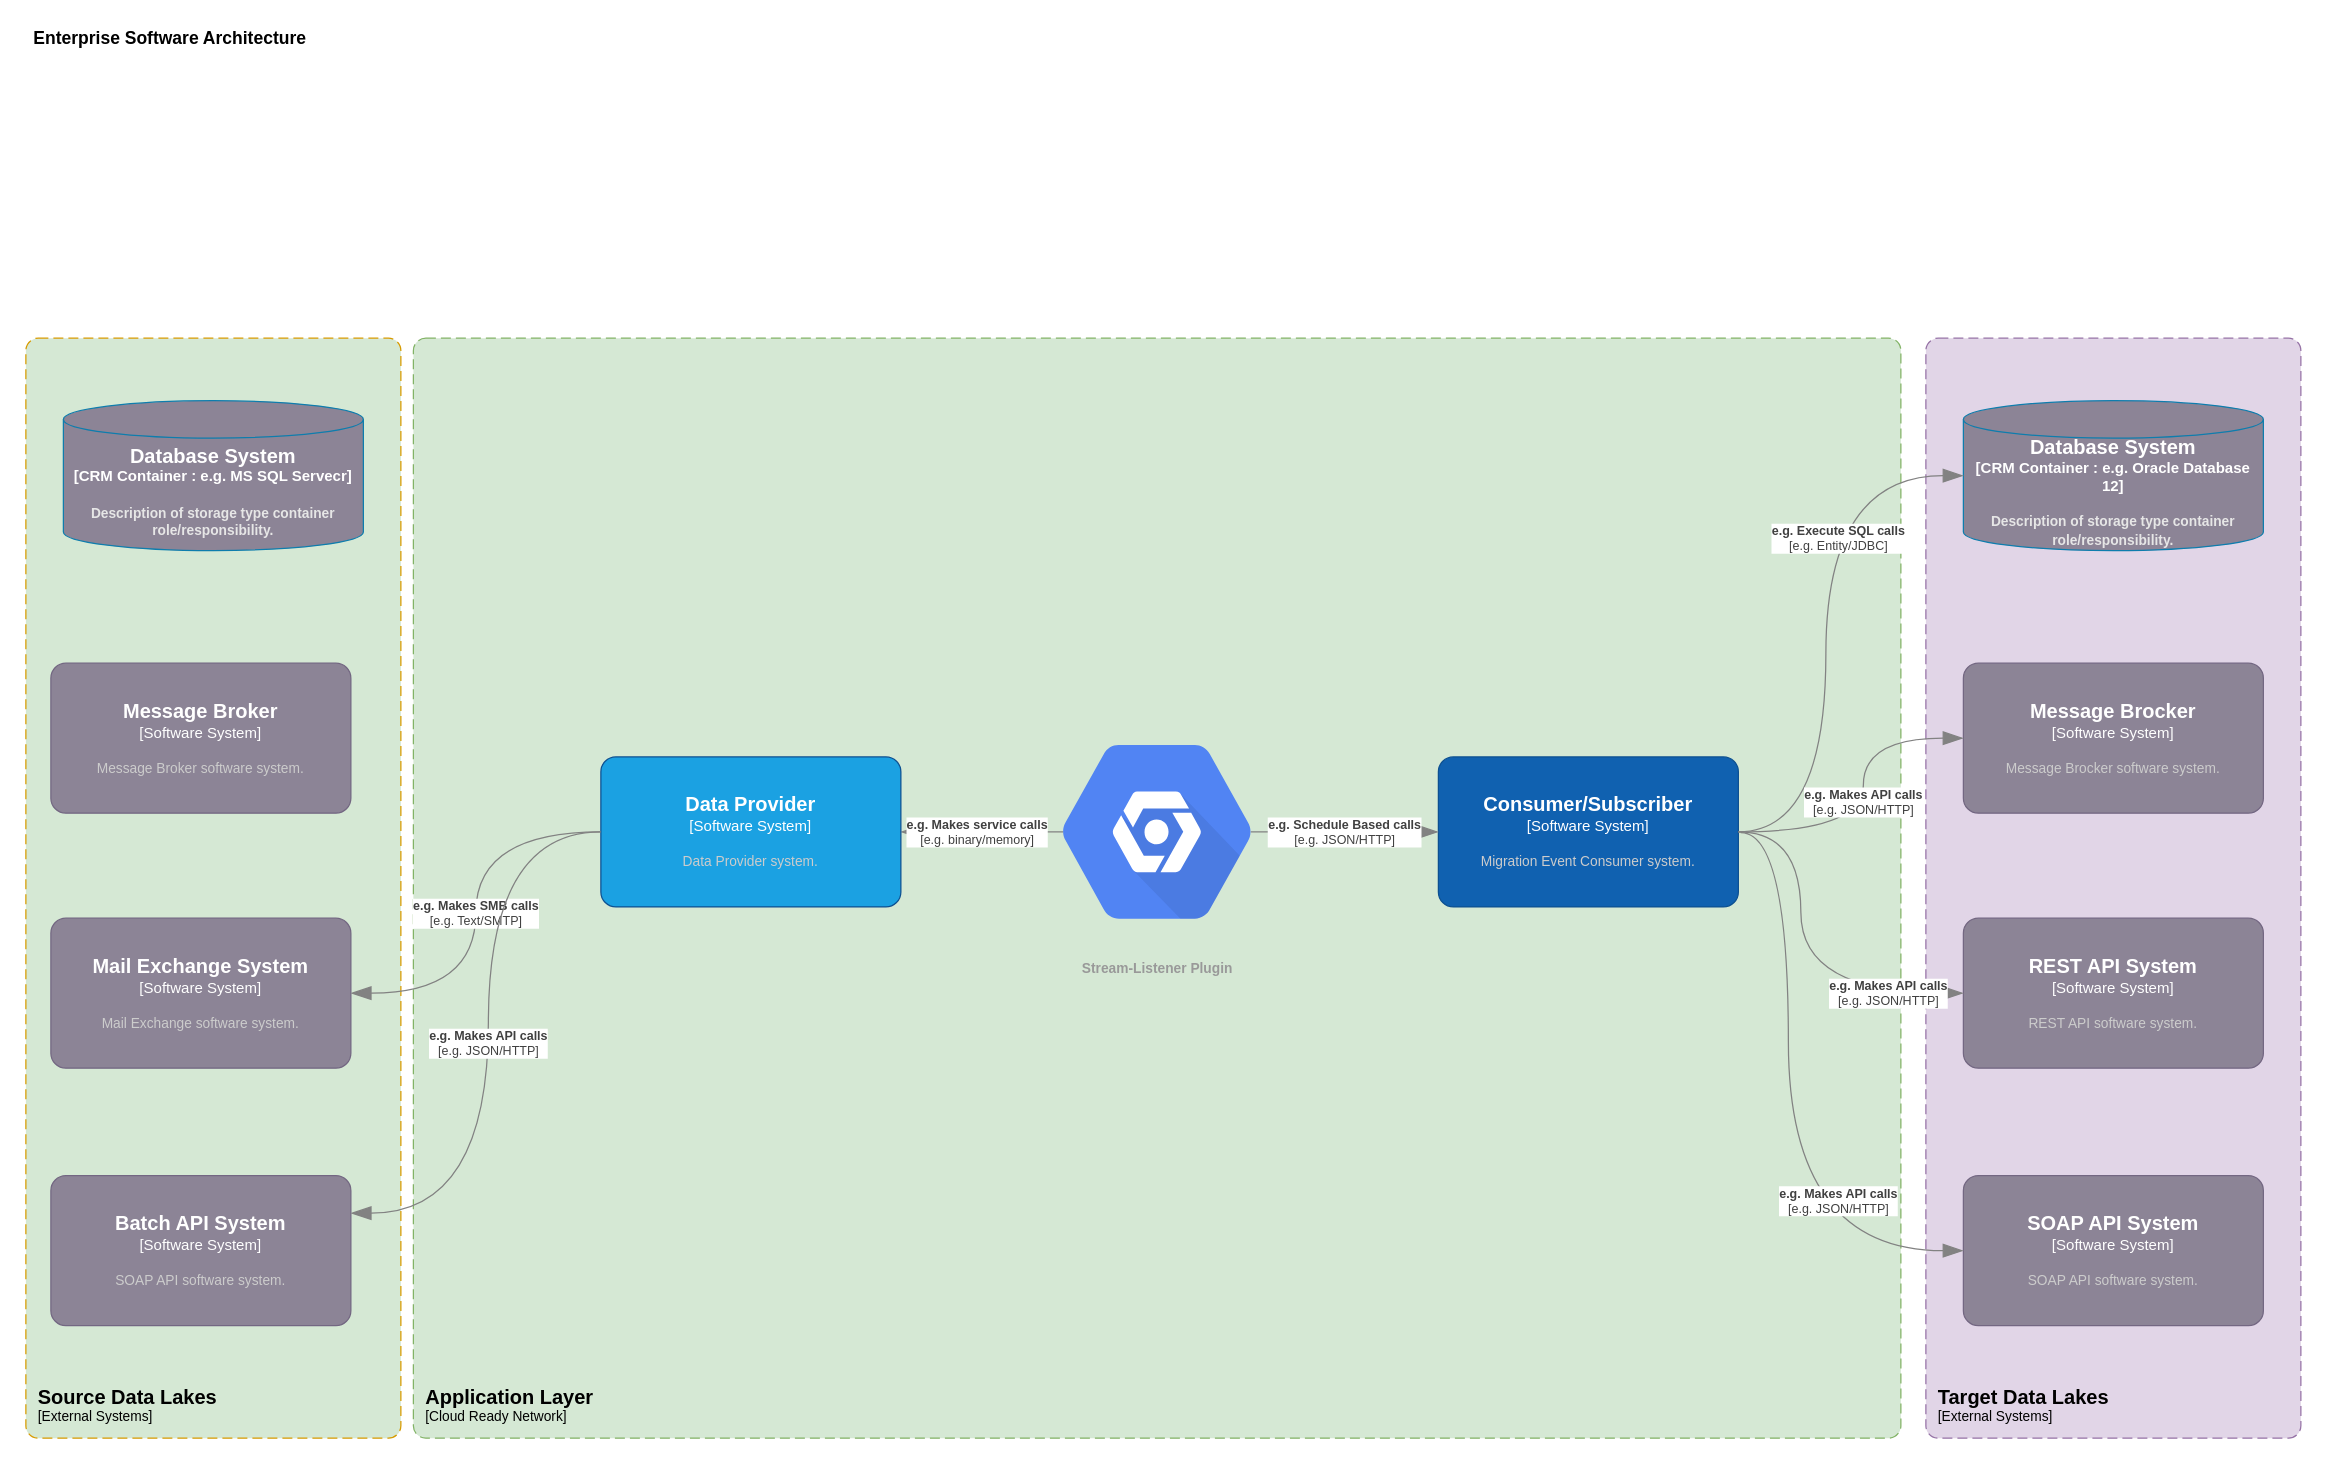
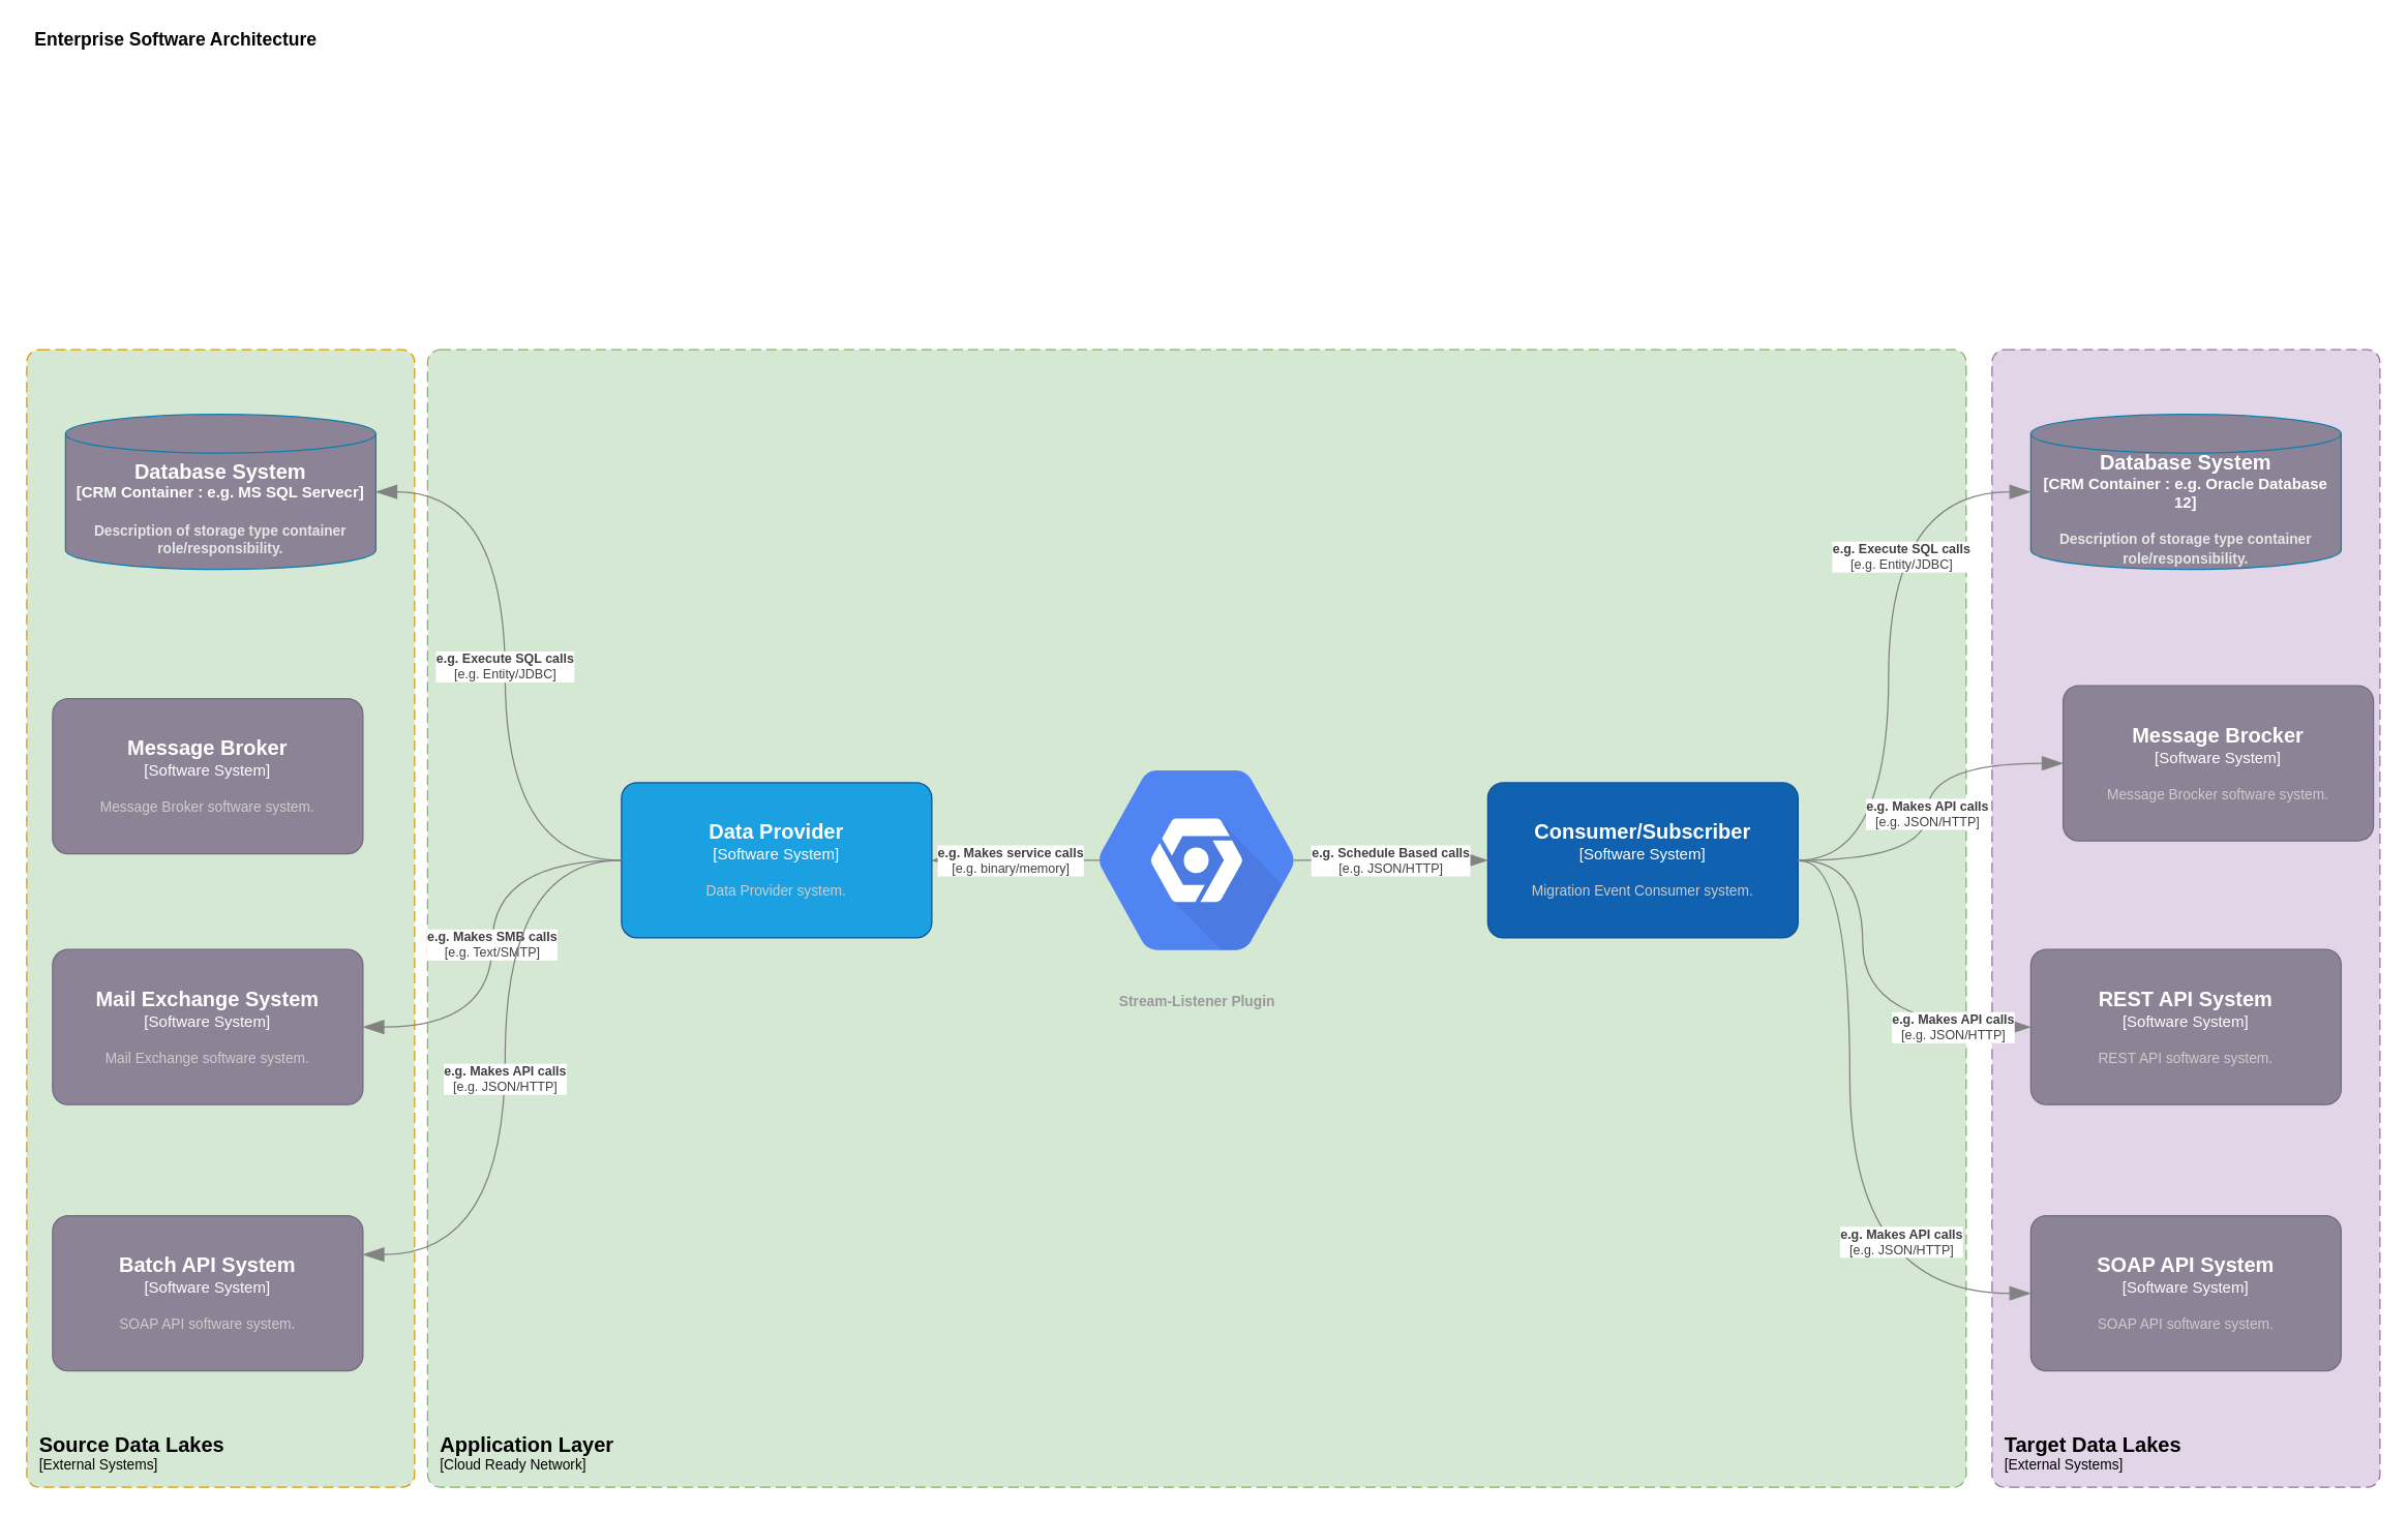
+ <mxCell id="20" value="&lt;div style=&quot;text-align: left&quot;&gt;&lt;div style=&quot;text-align: center&quot;&gt;&lt;b&gt;e.g. Execute SQL calls&lt;/b&gt;&lt;/div&gt;&lt;div style=&quot;text-align: center&quot;&gt;[e.g. Entity/JDBC]&lt;/div&gt;&lt;/div&gt;" style="endArrow=blockThin;html=1;fontSize=10;fontColor=#404040;strokeWidth=1;endFill=1;strokeColor=#828282;elbow=vertical;metaEdit=1;endSize=14;startSize=14;jumpStyle=arc;jumpSize=16;rounded=1;edgeStyle=orthogonalEdgeStyle;exitX=0;exitY=0.5;exitDx=0;exitDy=0;exitPerimeter=0;curved=1;entryX=1;entryY=0.5;entryDx=0;entryDy=0;entryPerimeter=0;" parent="1" source="19" target="9" edge="1"><mxGeometry x="0.012" width="240" relative="1" as="geometry"><mxPoint x="363.042" y="664.922" as="sourcePoint" /><mxPoint x="300" y="310" as="targetPoint" /><mxPoint as="offset" /><Array as="points"><mxPoint x="390" y="665" /><mxPoint x="390" y="380" /></Array></mxGeometry></mxCell>
- <mxCell id="13" value="&lt;font style=&quot;font-size: 16px&quot;&gt;&lt;b&gt;Message Broker&lt;/b&gt;&lt;/font&gt;&lt;div&gt;[Software System]&lt;/div&gt;&lt;br&gt;&lt;div&gt;&lt;font style=&quot;font-size: 11px&quot;&gt;&lt;font color=&quot;#cccccc&quot;&gt;Message Broker software system.&lt;/font&gt;&lt;/div&gt;" style="rounded=1;whiteSpace=wrap;html=1;labelBackgroundColor=none;fillColor=#8C8496;fontColor=#ffffff;align=center;arcSize=10;strokeColor=#736782;metaEdit=1;resizable=0;points=[[0.25,0,0],[0.5,0,0],[0.75,0,0],[1,0.25,0],[1,0.5,0],[1,0.75,0],[0.75,1,0],[0.5,1,0],[0.25,1,0],[0,0.75,0],[0,0.5,0],[0,0.25,0]];" parent="1" vertex="1"><mxGeometry x="40" y="530" width="240" height="120" as="geometry" /></mxCell>
+ <mxCell id="13" value="&lt;font style=&quot;font-size: 16px&quot;&gt;&lt;b&gt;Message Broker&lt;/b&gt;&lt;/font&gt;&lt;div&gt;[Software System]&lt;/div&gt;&lt;br&gt;&lt;div&gt;&lt;font style=&quot;font-size: 11px&quot;&gt;&lt;font color=&quot;#cccccc&quot;&gt;Message Broker software system.&lt;/font&gt;&lt;/div&gt;" style="rounded=1;whiteSpace=wrap;html=1;labelBackgroundColor=none;fillColor=#8C8496;fontColor=#ffffff;align=center;arcSize=10;strokeColor=#736782;metaEdit=1;resizable=0;points=[[0.25,0,0],[0.5,0,0],[0.75,0,0],[1,0.25,0],[1,0.5,0],[1,0.75,0],[0.75,1,0],[0.5,1,0],[0.25,1,0],[0,0.75,0],[0,0.5,0],[0,0.25,0]];" parent="1" vertex="1"><mxGeometry x="40" y="540" width="240" height="120" as="geometry" /></mxCell>
- <mxCell id="18" value="&lt;font style=&quot;font-size: 16px&quot;&gt;&lt;b&gt;Message Brocker&lt;/b&gt;&lt;/font&gt;&lt;div&gt;[Software System]&lt;/div&gt;&lt;br&gt;&lt;div&gt;&lt;font style=&quot;font-size: 11px&quot;&gt;&lt;font color=&quot;#cccccc&quot;&gt;Message Brocker software system.&lt;/font&gt;&lt;/div&gt;" style="rounded=1;whiteSpace=wrap;html=1;labelBackgroundColor=none;fillColor=#8C8496;fontColor=#ffffff;align=center;arcSize=10;strokeColor=#736782;metaEdit=1;resizable=0;points=[[0.25,0,0],[0.5,0,0],[0.75,0,0],[1,0.25,0],[1,0.5,0],[1,0.75,0],[0.75,1,0],[0.5,1,0],[0.25,1,0],[0,0.75,0],[0,0.5,0],[0,0.25,0]];" parent="1" vertex="1"><mxGeometry x="1570" y="530" width="240" height="120" as="geometry" /></mxCell>
+ <mxCell id="18" value="&lt;font style=&quot;font-size: 16px&quot;&gt;&lt;b&gt;Message Brocker&lt;/b&gt;&lt;/font&gt;&lt;div&gt;[Software System]&lt;/div&gt;&lt;br&gt;&lt;div&gt;&lt;font style=&quot;font-size: 11px&quot;&gt;&lt;font color=&quot;#cccccc&quot;&gt;Message Brocker software system.&lt;/font&gt;&lt;/div&gt;" style="rounded=1;whiteSpace=wrap;html=1;labelBackgroundColor=none;fillColor=#8C8496;fontColor=#ffffff;align=center;arcSize=10;strokeColor=#736782;metaEdit=1;resizable=0;points=[[0.25,0,0],[0.5,0,0],[0.75,0,0],[1,0.25,0],[1,0.5,0],[1,0.75,0],[0.75,1,0],[0.5,1,0],[0.25,1,0],[0,0.75,0],[0,0.5,0],[0,0.25,0]];" parent="1" vertex="1"><mxGeometry x="1595" y="530" width="240" height="120" as="geometry" /></mxCell>
